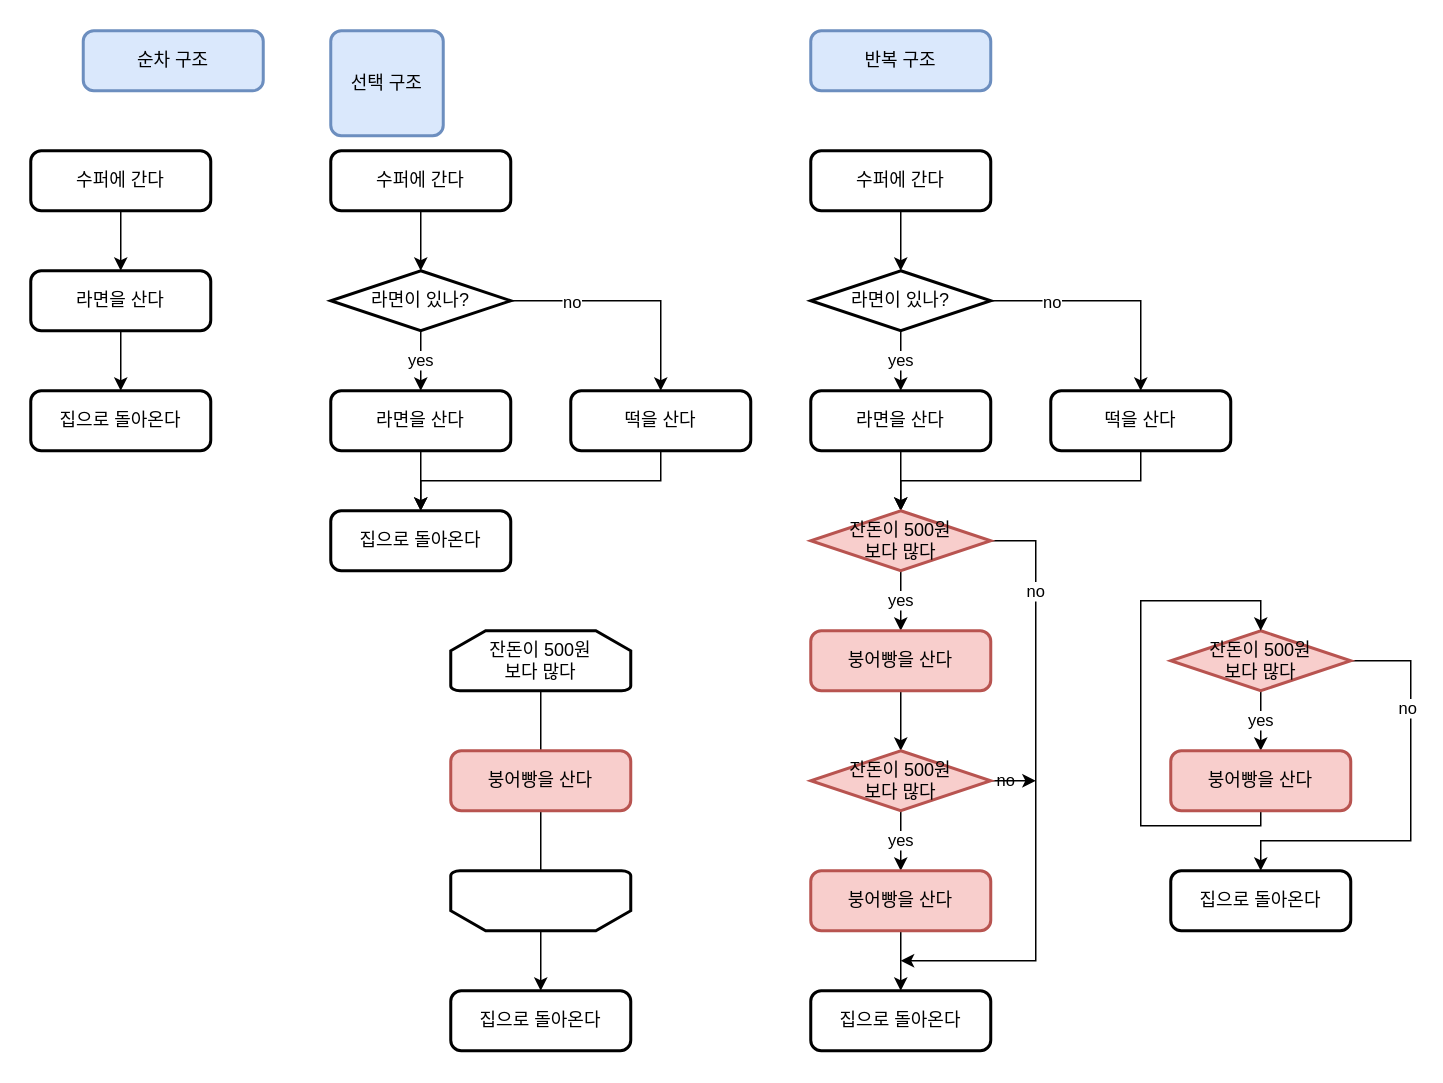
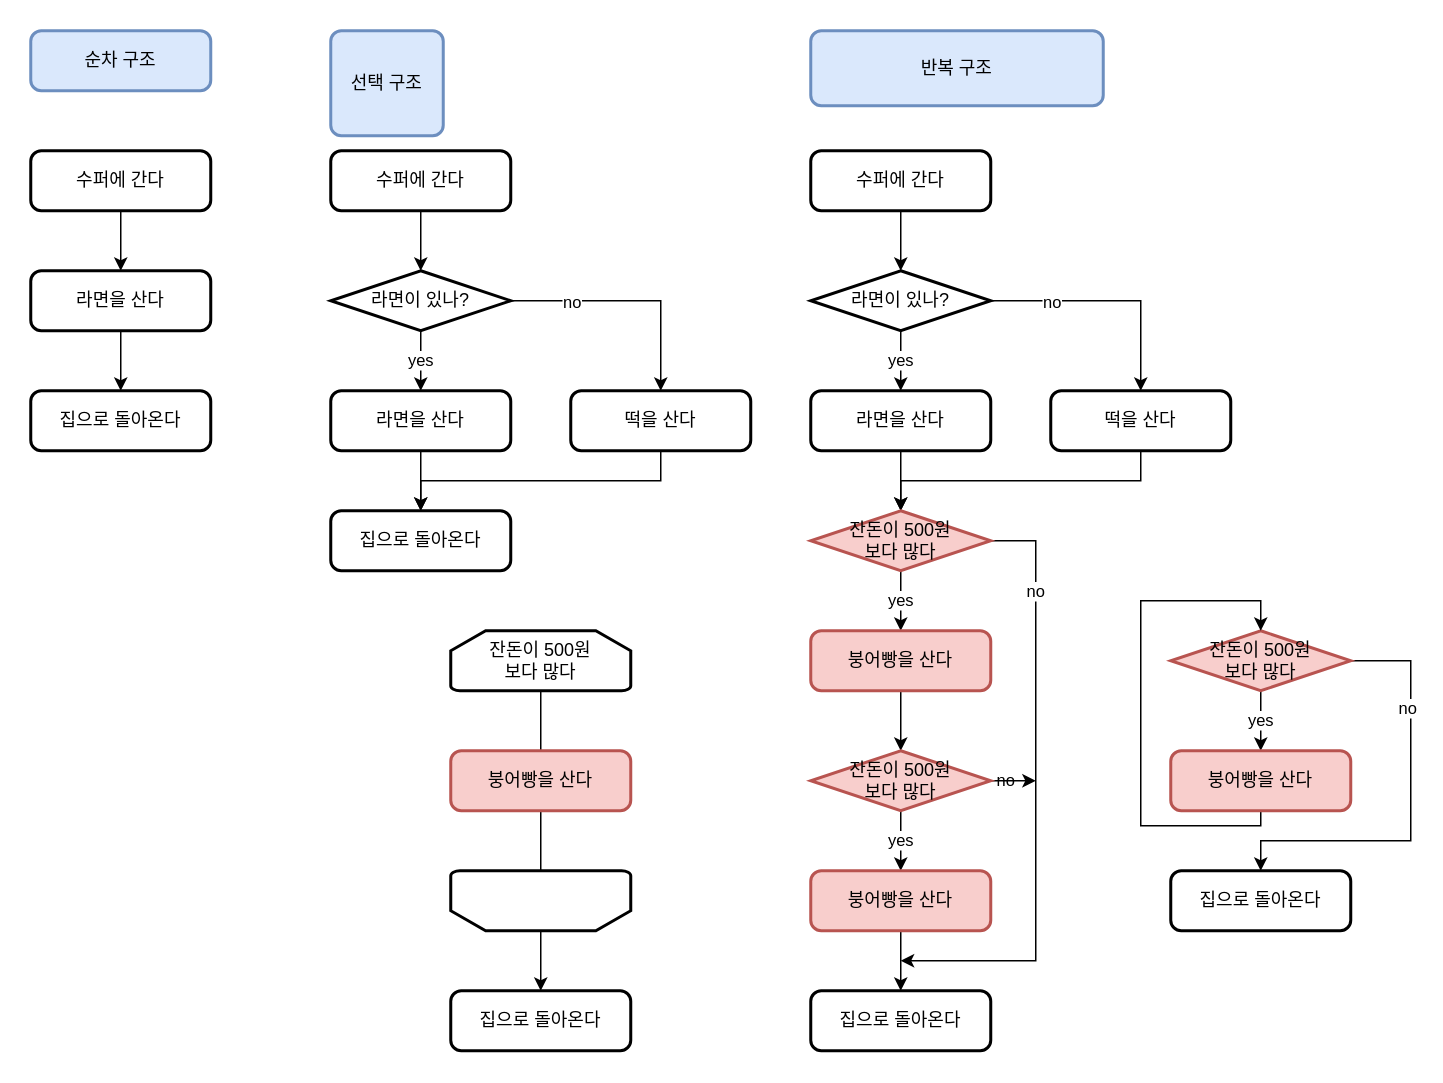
- <mxCell id="7" value="순차 구조" style="rounded=1;whiteSpace=wrap;html=1;absoluteArcSize=1;arcSize=14;strokeWidth=2;fillColor=#dae8fc;strokeColor=#6c8ebf;" vertex="1" parent="1"><mxGeometry x="55" y="20" width="120" height="40" as="geometry" /></mxCell>
+ <mxCell id="7" value="순차 구조" style="rounded=1;whiteSpace=wrap;html=1;absoluteArcSize=1;arcSize=14;strokeWidth=2;fillColor=#dae8fc;strokeColor=#6c8ebf;" vertex="1" parent="1"><mxGeometry x="20" y="20" width="120" height="40" as="geometry" /></mxCell>
- <mxCell id="20" value="반복 구조" style="rounded=1;whiteSpace=wrap;html=1;absoluteArcSize=1;arcSize=14;strokeWidth=2;fillColor=#dae8fc;strokeColor=#6c8ebf;" vertex="1" parent="1"><mxGeometry x="540" y="20" width="120" height="40" as="geometry" /></mxCell>
+ <mxCell id="20" value="반복 구조" style="rounded=1;whiteSpace=wrap;html=1;absoluteArcSize=1;arcSize=14;strokeWidth=2;fillColor=#dae8fc;strokeColor=#6c8ebf;" vertex="1" parent="1"><mxGeometry x="540" y="20" width="195" height="50" as="geometry" /></mxCell>
